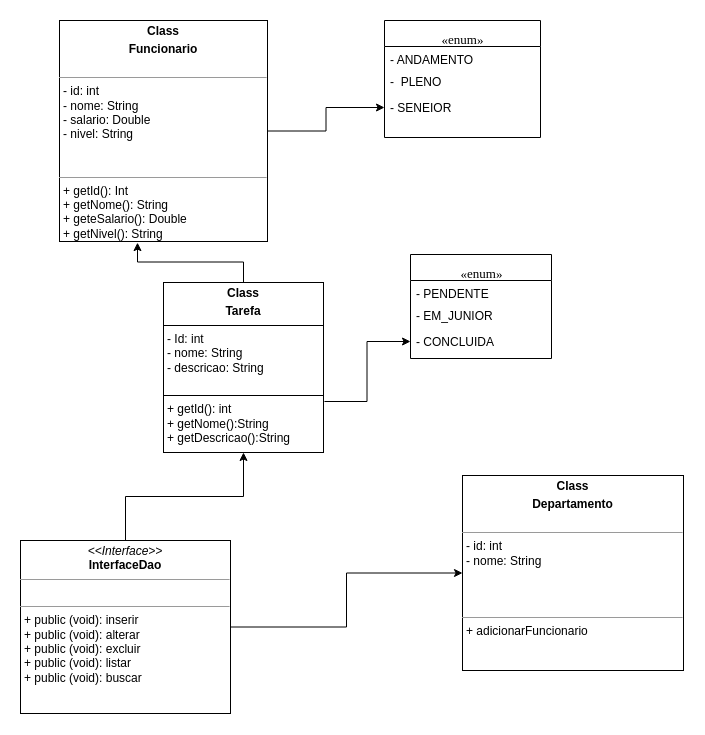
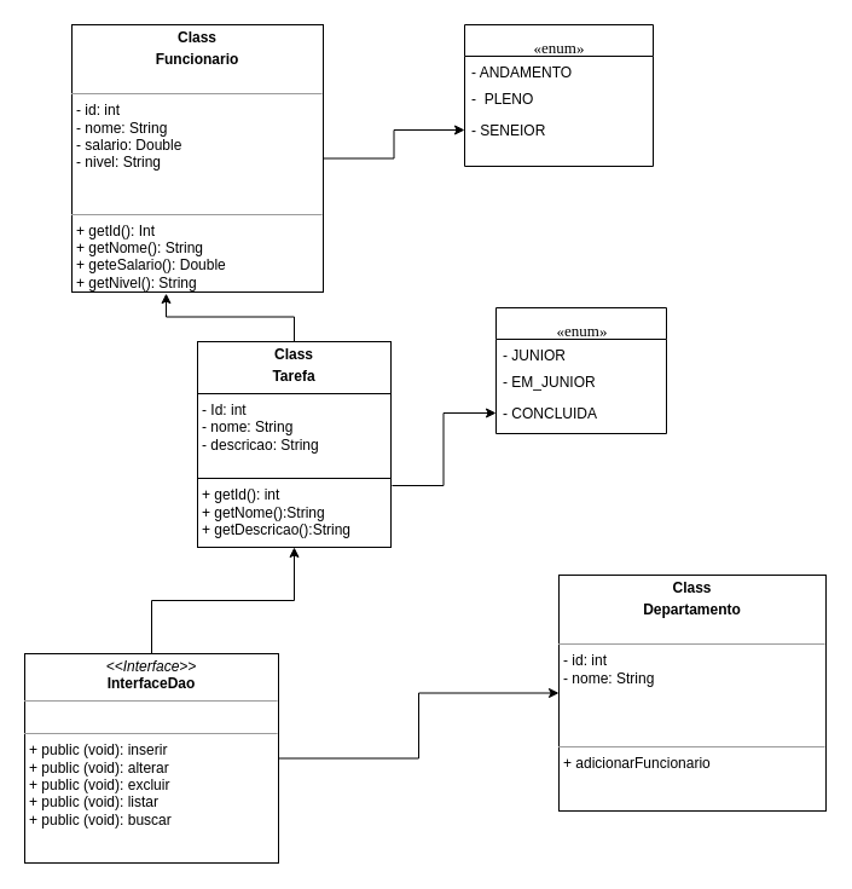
- <mxCell id="3" value="- PENDENTE" style="text;html=1;strokeColor=none;fillColor=none;align=left;verticalAlign=top;spacingLeft=4;spacingRight=4;whiteSpace=wrap;overflow=hidden;rotatable=0;points=[[0,0.5],[1,0.5]];portConstraint=eastwest;" parent="2" vertex="1"><mxGeometry y="26" width="141" height="22" as="geometry" /></mxCell>
+ <mxCell id="3" value="- JUNIOR" style="text;html=1;strokeColor=none;fillColor=none;align=left;verticalAlign=top;spacingLeft=4;spacingRight=4;whiteSpace=wrap;overflow=hidden;rotatable=0;points=[[0,0.5],[1,0.5]];portConstraint=eastwest;" parent="2" vertex="1"><mxGeometry y="26" width="141" height="22" as="geometry" /></mxCell>
